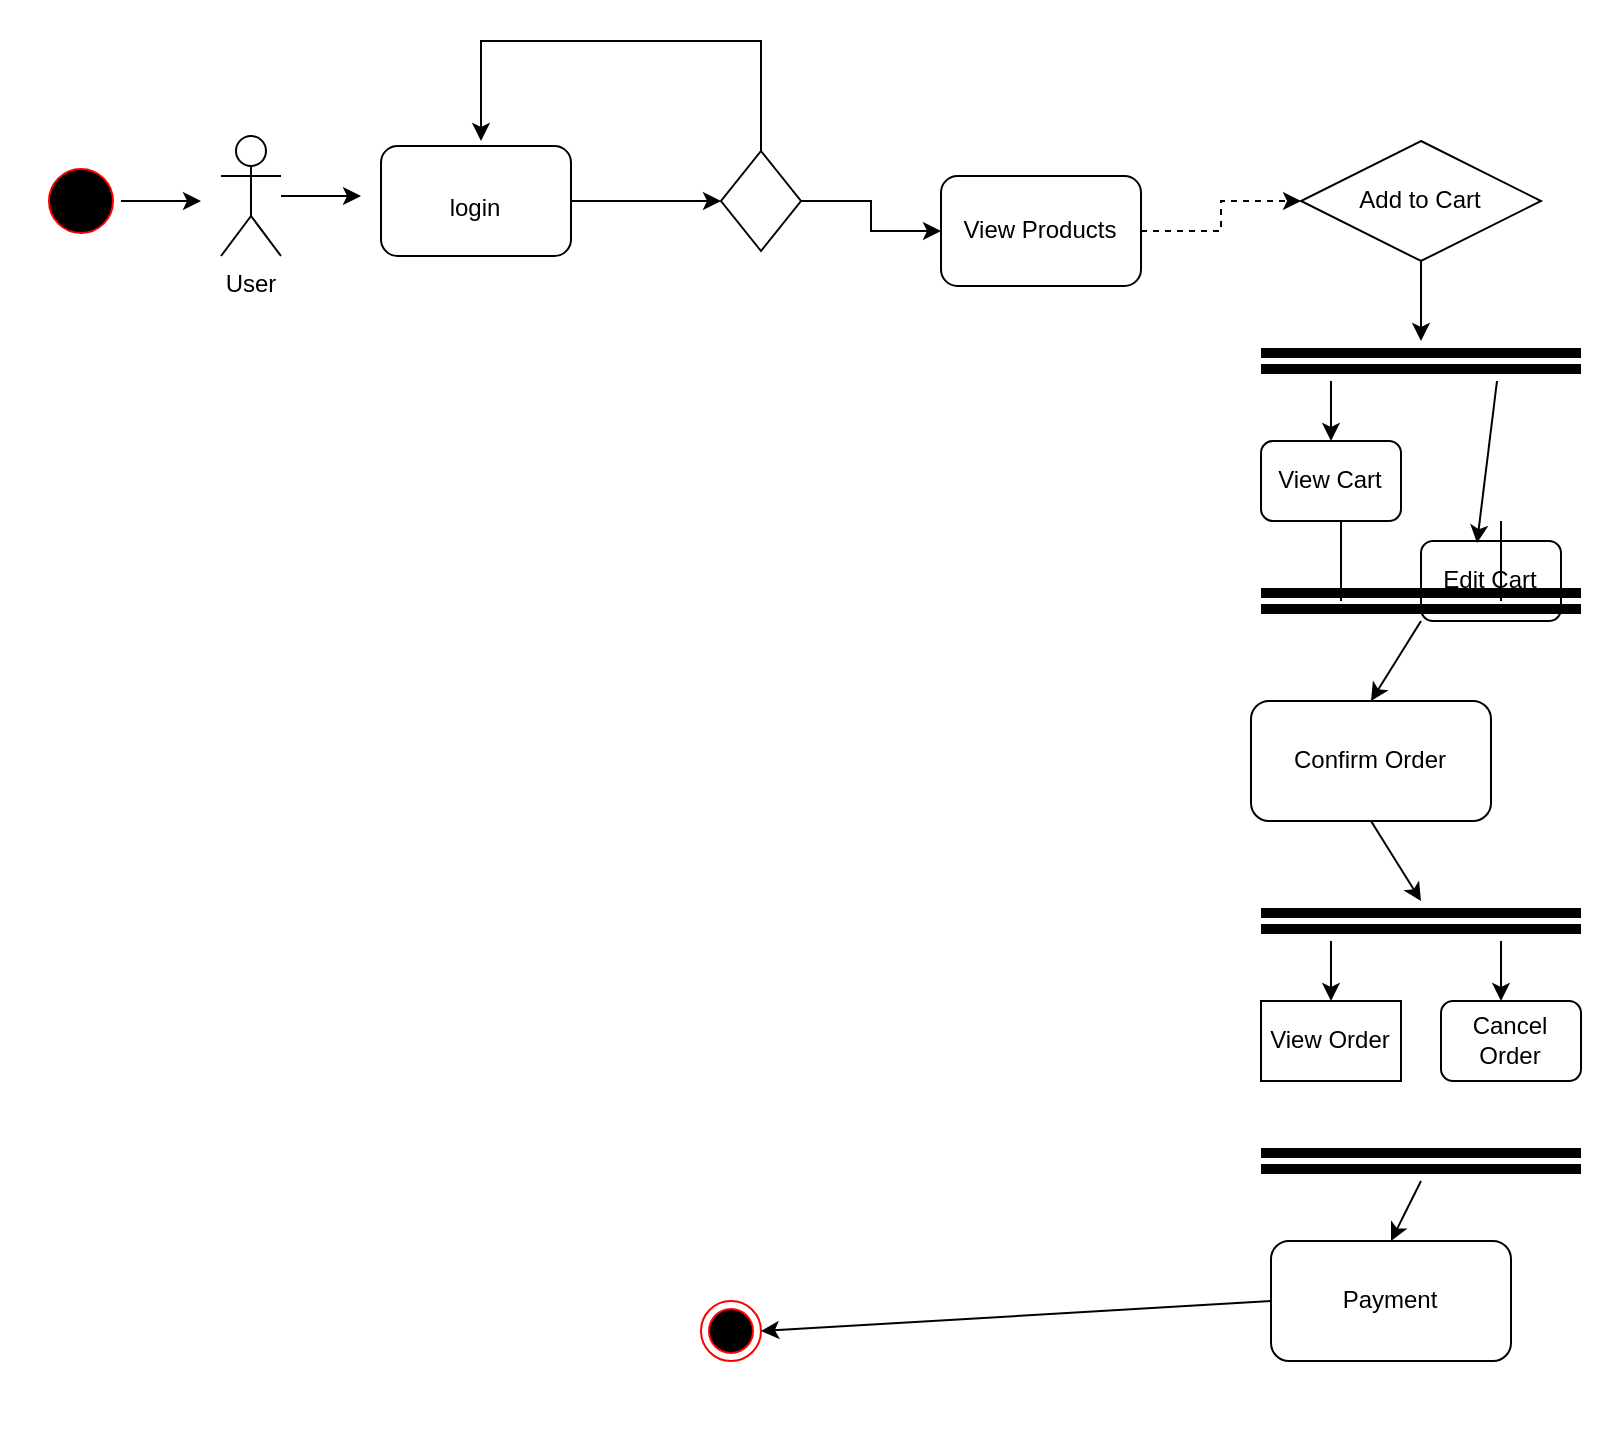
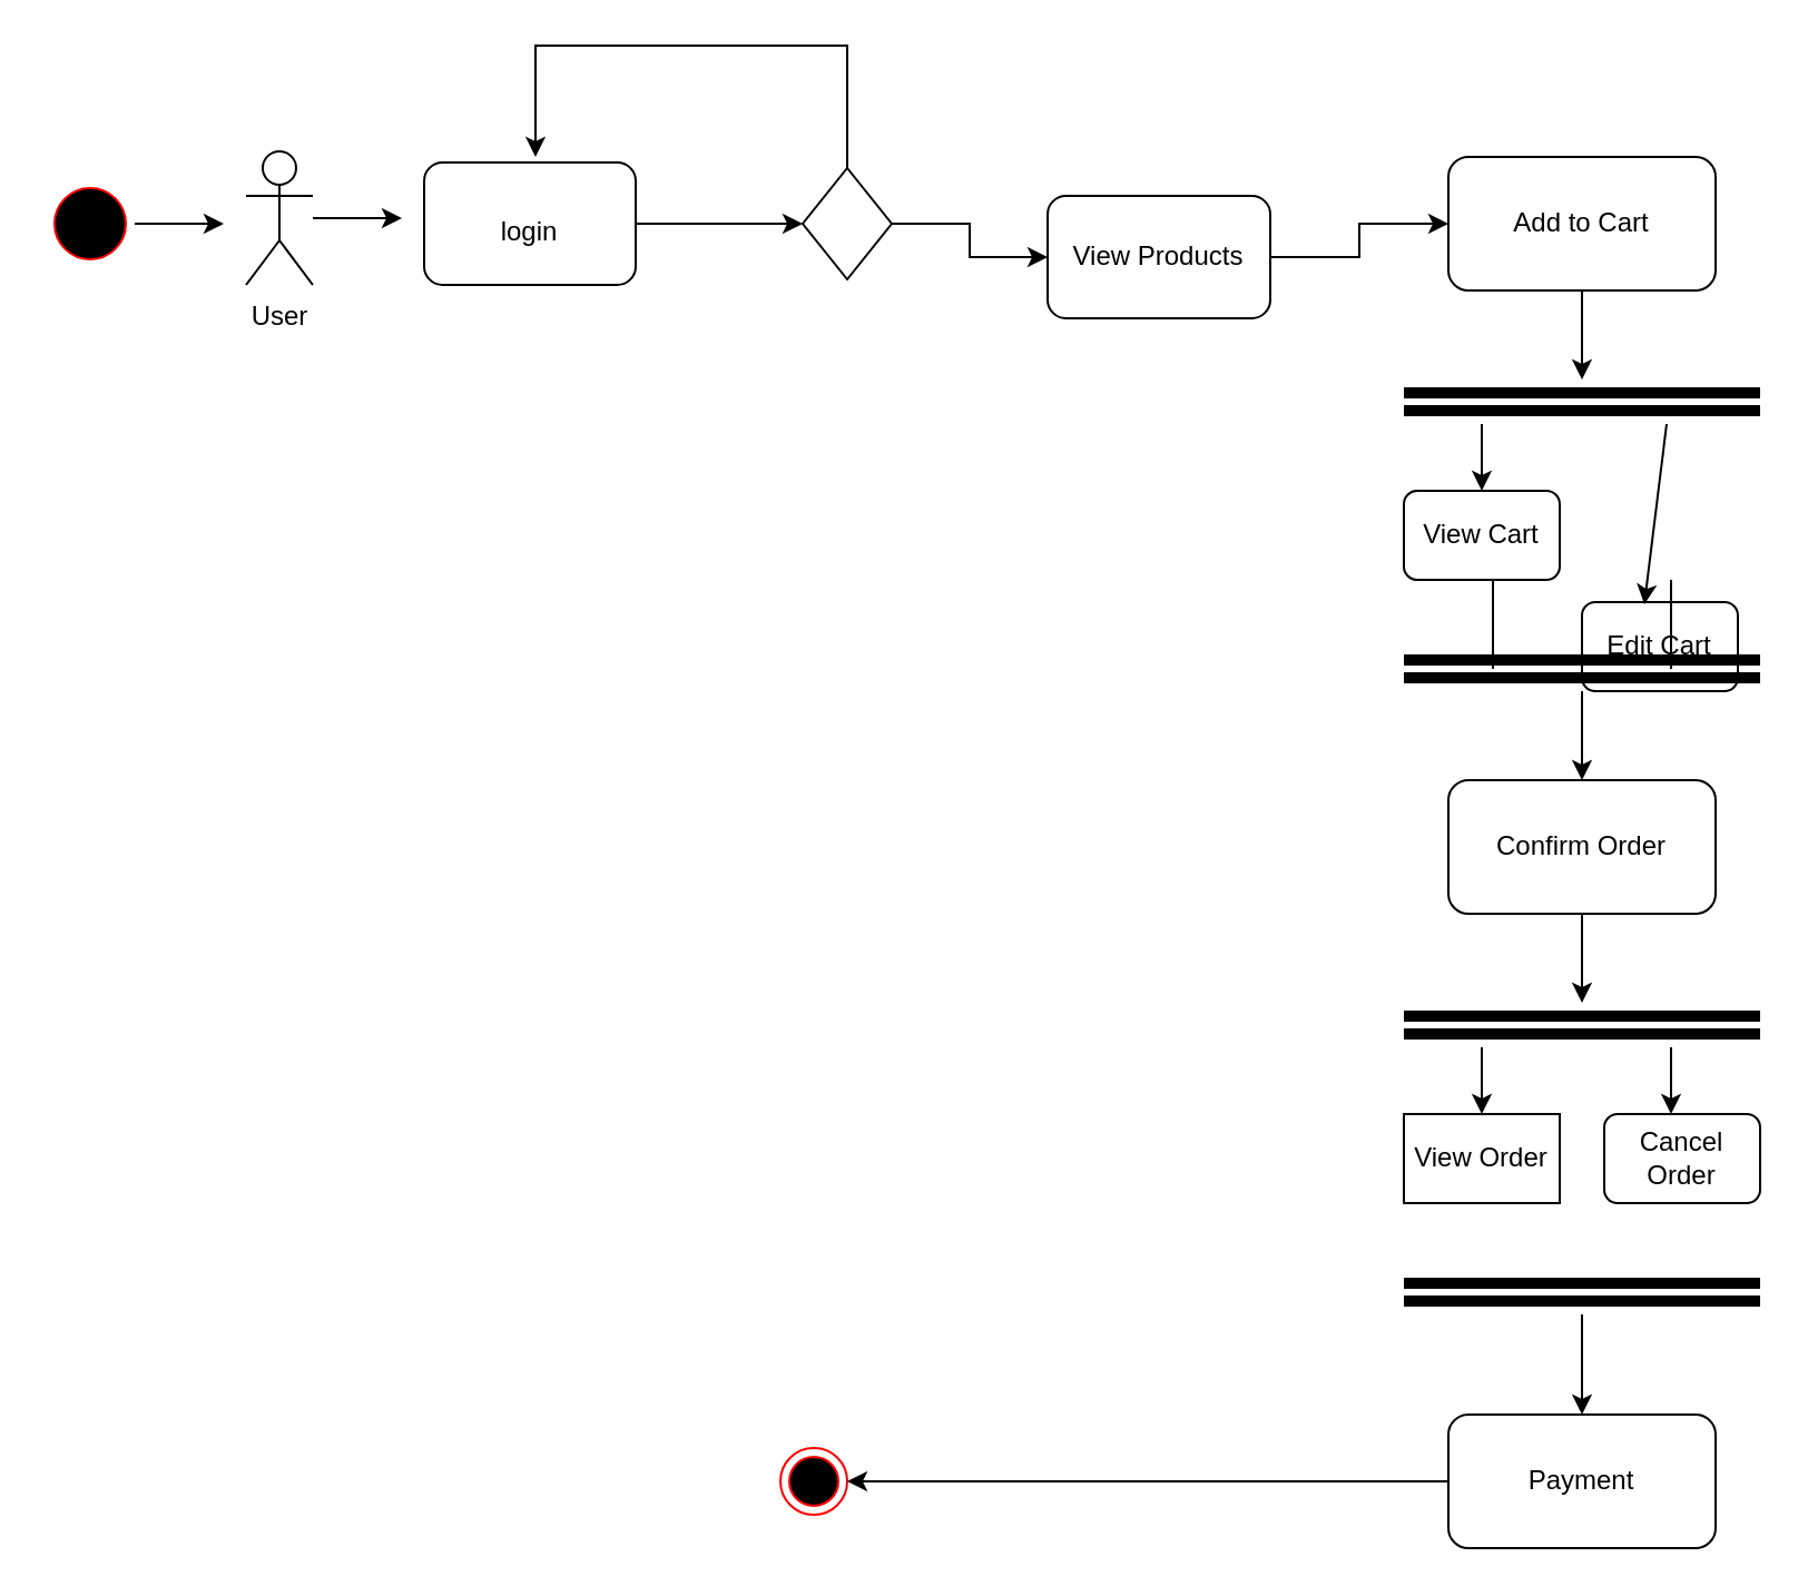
- <mxCell id="12" value="Add to Cart" style="rhombus;whiteSpace=wrap;html=1;fillColor=none;" parent="1" vertex="1"><mxGeometry x="650" y="70" width="120" height="60" as="geometry" /></mxCell>
+ <mxCell id="12" value="Add to Cart" style="rounded=1;whiteSpace=wrap;html=1;fillColor=none;" parent="1" vertex="1"><mxGeometry x="650" y="70" width="120" height="60" as="geometry" /></mxCell>
- <mxCell id="10" value="" style="edgeStyle=orthogonalEdgeStyle;rounded=0;orthogonalLoop=1;jettySize=auto;html=1;fontSize=12;dashed=1;" parent="1" source="11" target="12" edge="1"><mxGeometry relative="1" as="geometry" /></mxCell>
+ <mxCell id="10" value="" style="edgeStyle=orthogonalEdgeStyle;rounded=0;orthogonalLoop=1;jettySize=auto;html=1;fontSize=12;" parent="1" source="11" target="12" edge="1"><mxGeometry relative="1" as="geometry" /></mxCell>
- <mxCell id="22" value="Confirm Order" style="rounded=1;whiteSpace=wrap;html=1;fontSize=12;strokeColor=default;fillColor=none;" parent="1" vertex="1"><mxGeometry x="625" y="350" width="120" height="60" as="geometry" /></mxCell>
+ <mxCell id="22" value="Confirm Order" style="rounded=1;whiteSpace=wrap;html=1;fontSize=12;strokeColor=default;fillColor=none;" parent="1" vertex="1"><mxGeometry x="650" y="350" width="120" height="60" as="geometry" /></mxCell>
- <mxCell id="23" value="Payment" style="whiteSpace=wrap;html=1;fillColor=none;rounded=1;" parent="1" vertex="1"><mxGeometry x="635" y="620" width="120" height="60" as="geometry" /></mxCell>
+ <mxCell id="23" value="Payment" style="whiteSpace=wrap;html=1;fillColor=none;rounded=1;" parent="1" vertex="1"><mxGeometry x="650" y="635" width="120" height="60" as="geometry" /></mxCell>
